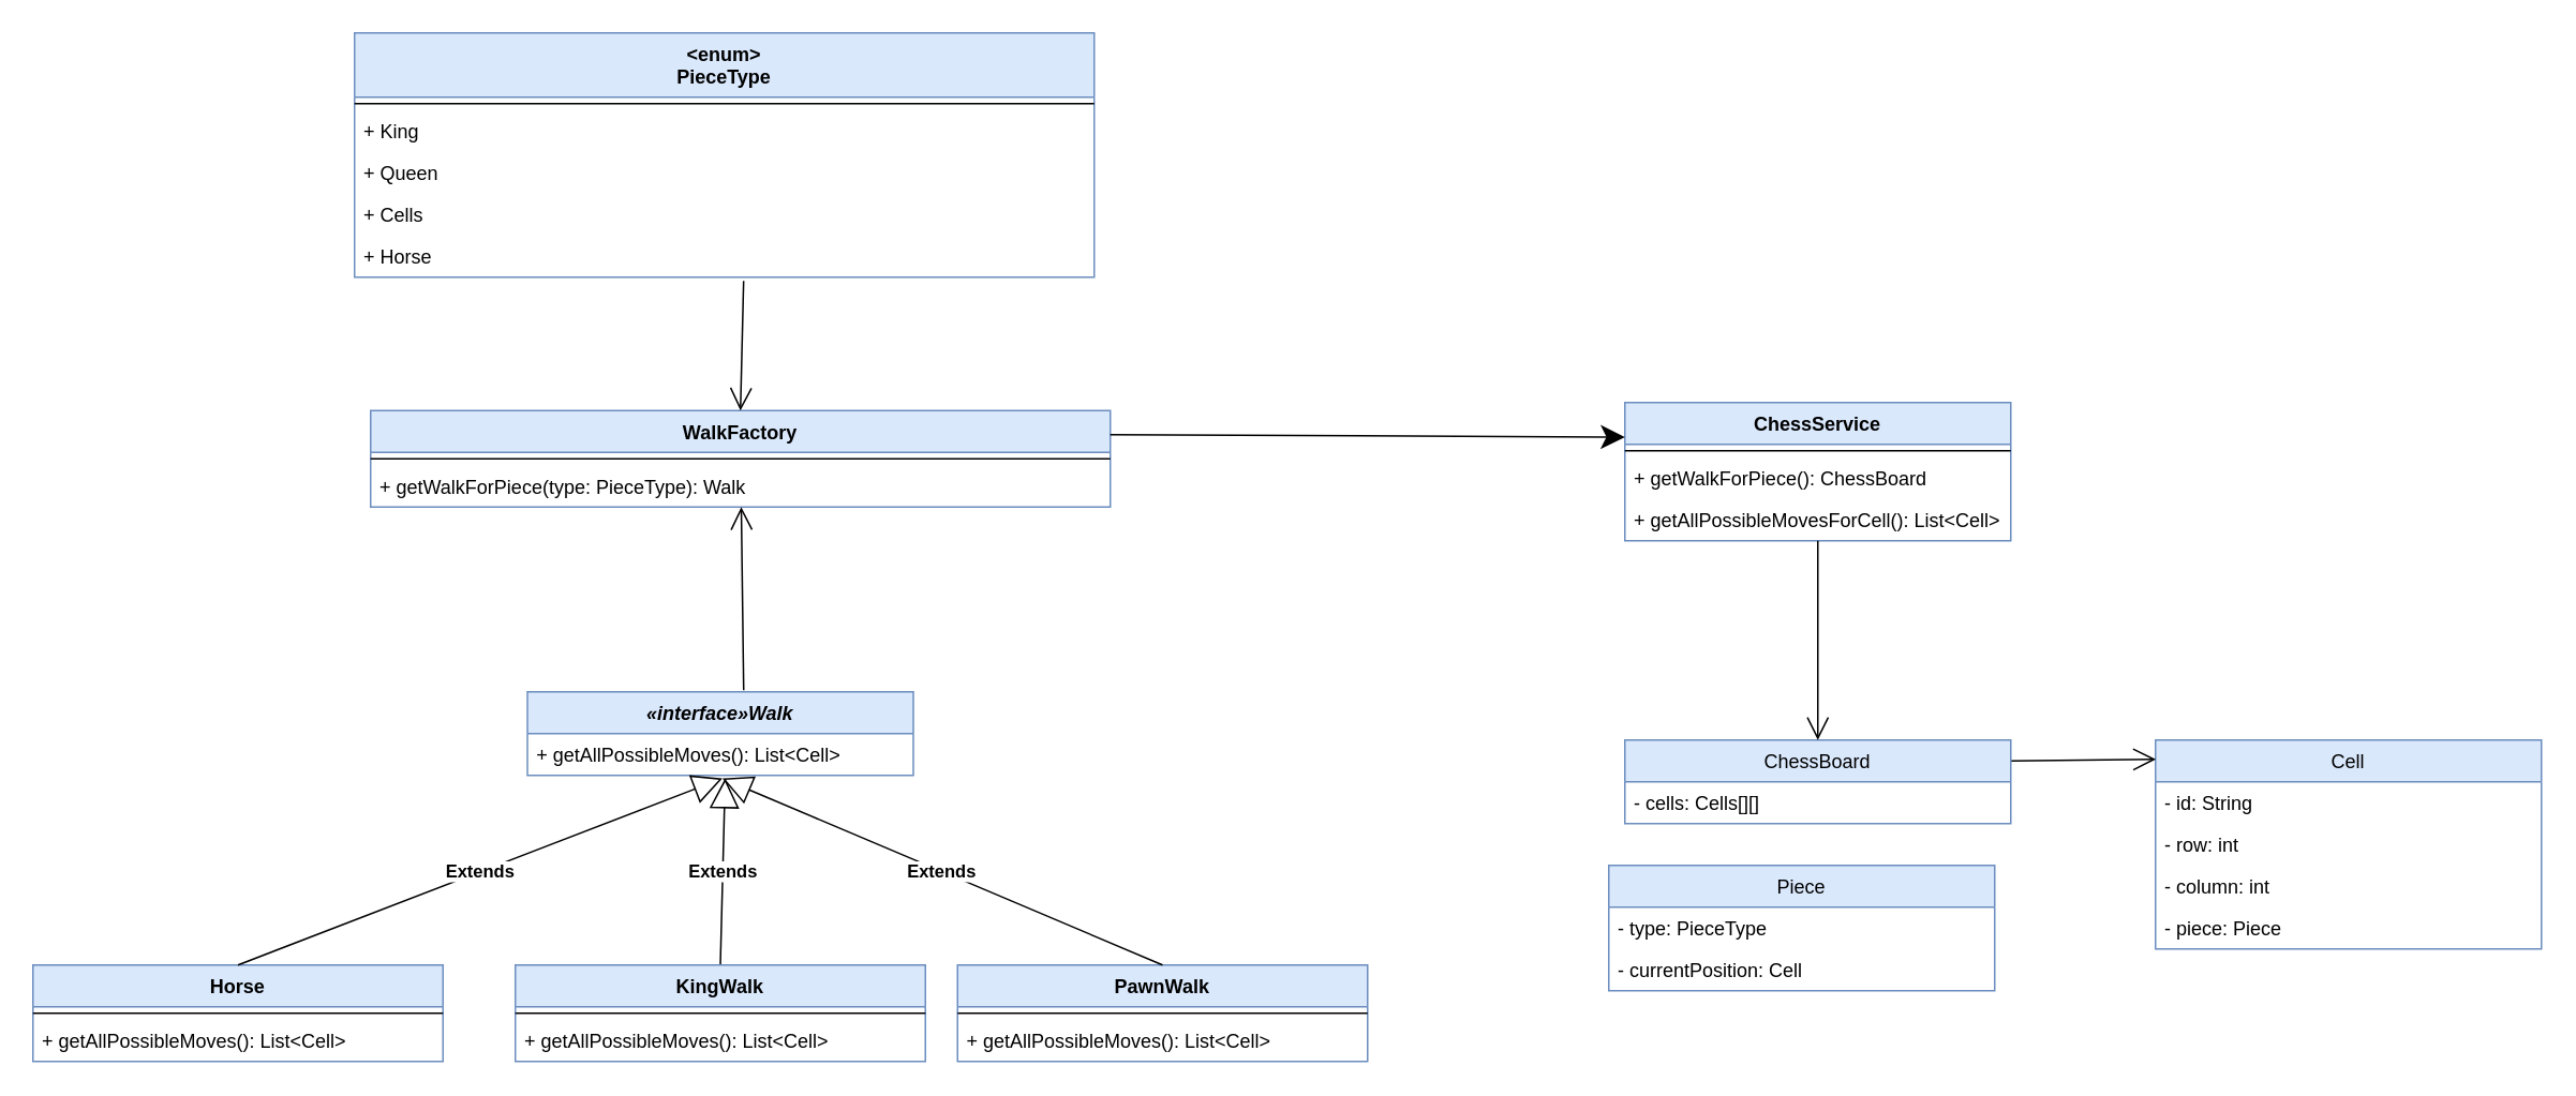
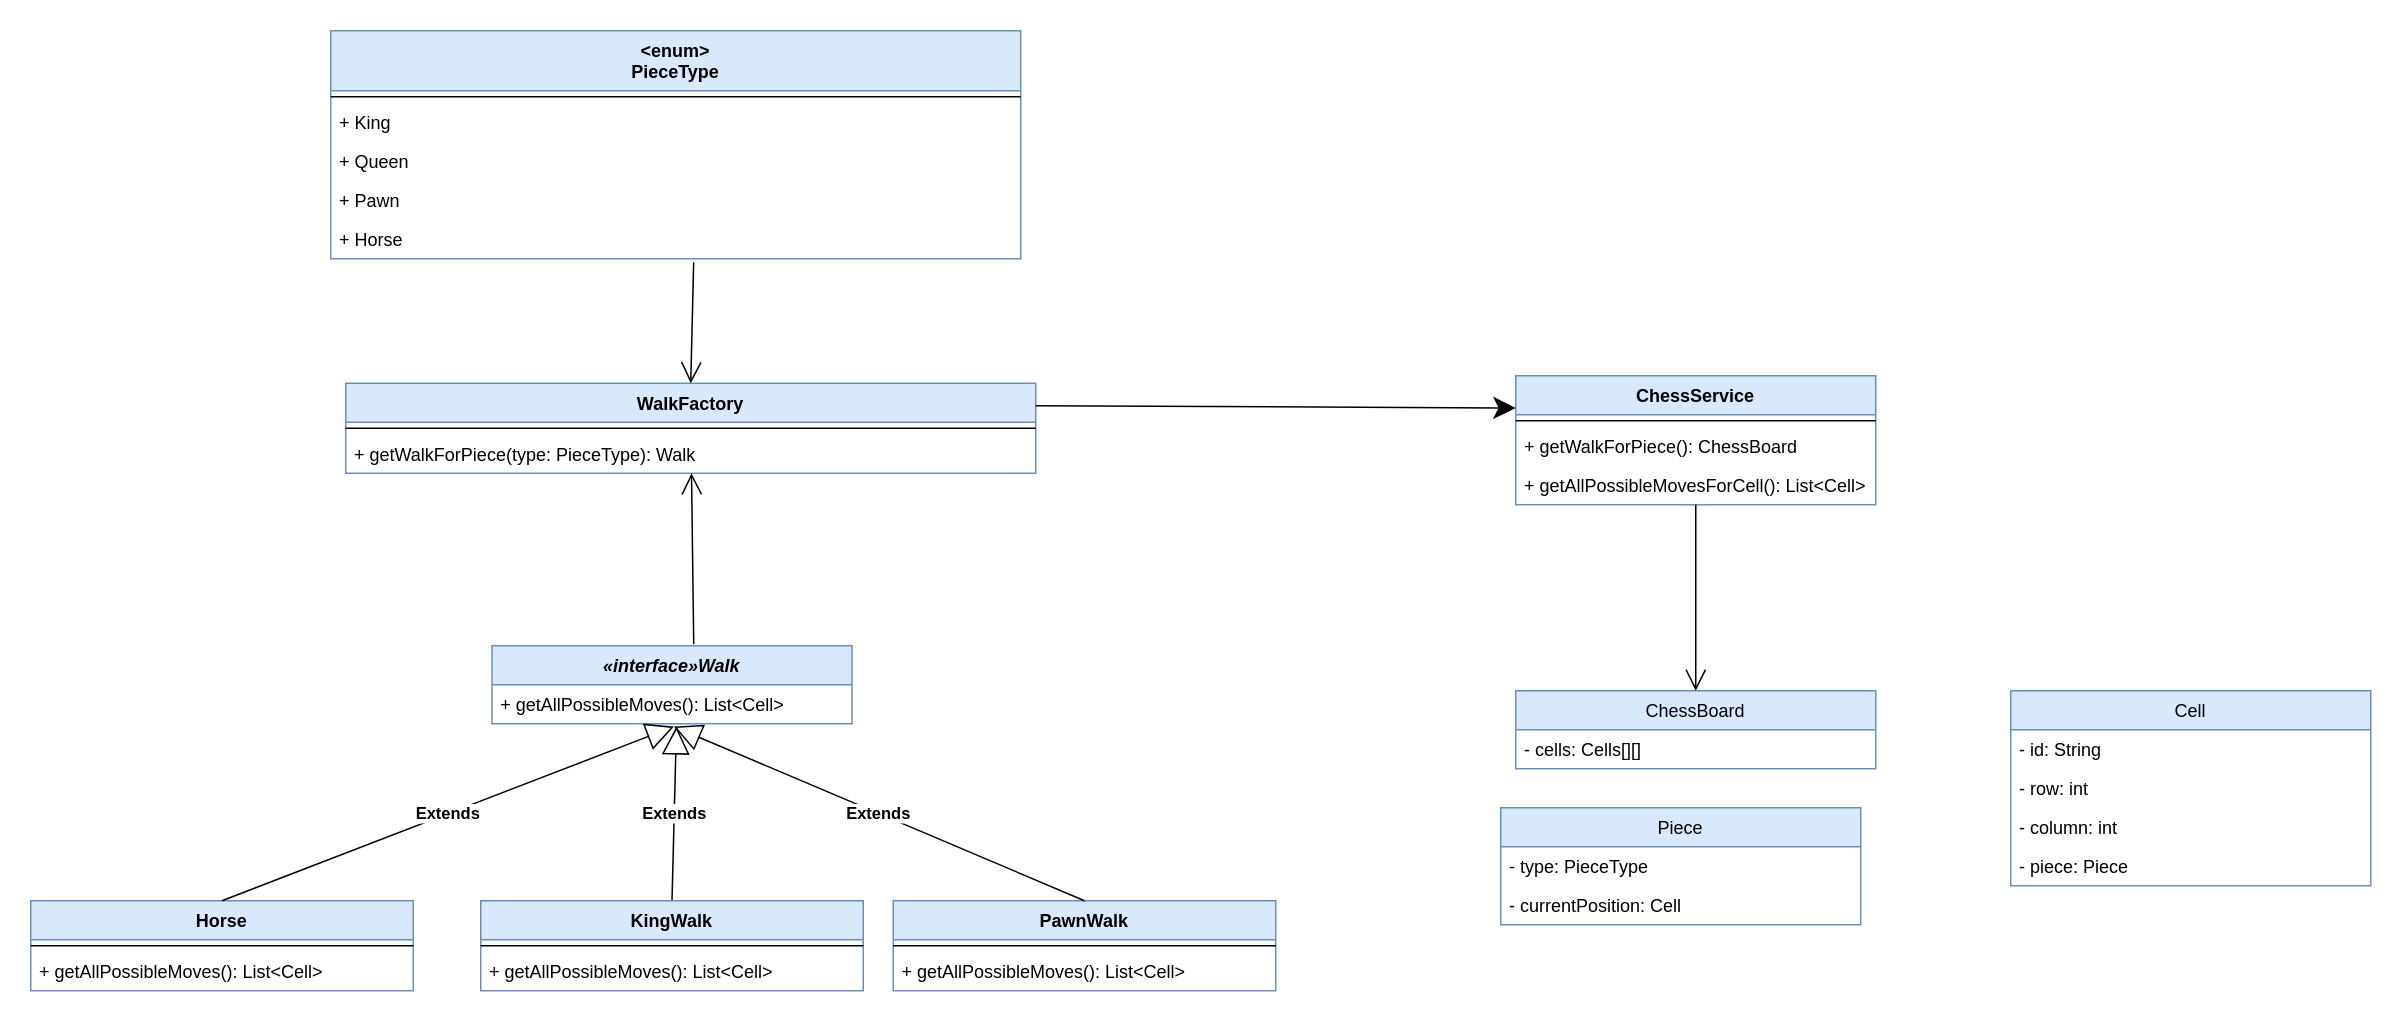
- <mxCell id="30" value="+ Cells" style="text;strokeColor=none;fillColor=none;align=left;verticalAlign=top;spacingLeft=4;spacingRight=4;overflow=hidden;rotatable=0;points=[[0,0.5],[1,0.5]];portConstraint=eastwest;" vertex="1" parent="26"><mxGeometry y="100" width="460" height="26" as="geometry" /></mxCell>
+ <mxCell id="30" value="+ Pawn" style="text;strokeColor=none;fillColor=none;align=left;verticalAlign=top;spacingLeft=4;spacingRight=4;overflow=hidden;rotatable=0;points=[[0,0.5],[1,0.5]];portConstraint=eastwest;" vertex="1" parent="26"><mxGeometry y="100" width="460" height="26" as="geometry" /></mxCell>
- <mxCell id="7" value="" style="endArrow=open;endFill=1;endSize=12;html=1;rounded=0;entryX=0.001;entryY=0.092;entryDx=0;entryDy=0;exitX=1;exitY=0.25;exitDx=0;exitDy=0;entryPerimeter=0;" edge="1" parent="1" source="21" target="2"><mxGeometry width="160" relative="1" as="geometry"><mxPoint x="1139" y="220" as="sourcePoint" /><mxPoint x="1450" y="580" as="targetPoint" /><Array as="points" /></mxGeometry></mxCell>
